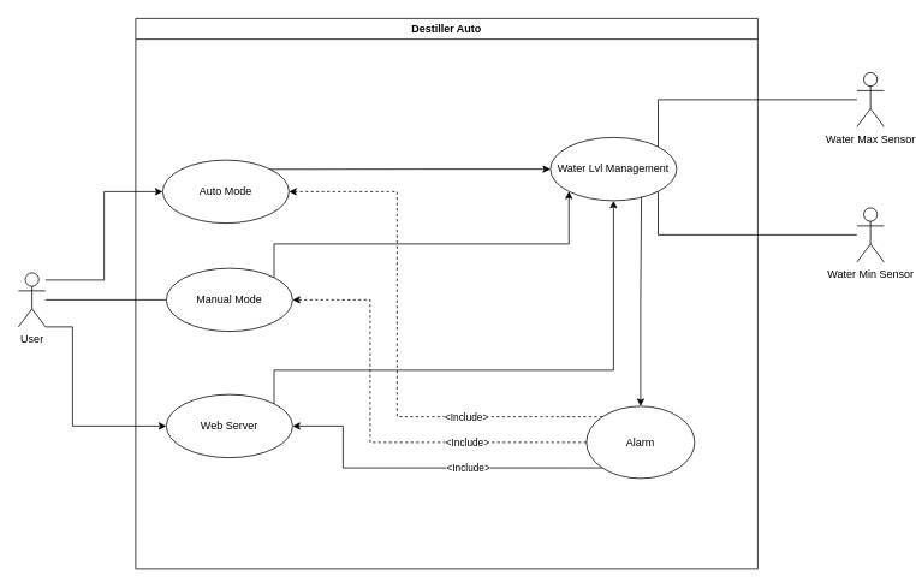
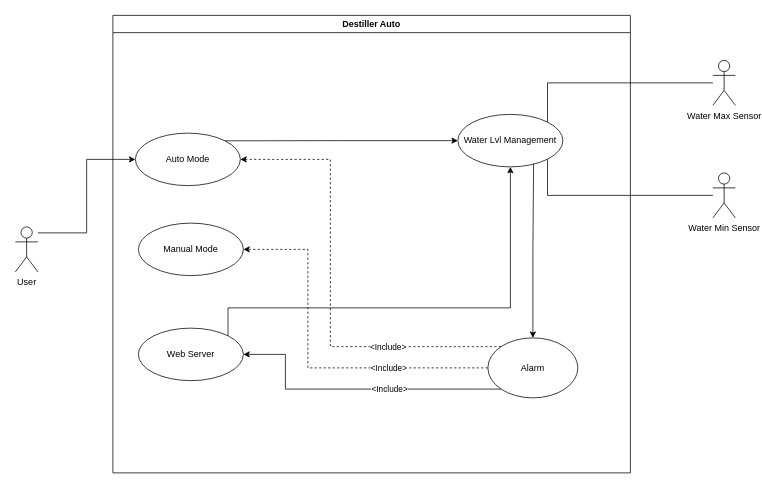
- <mxCell id="11" style="edgeStyle=orthogonalEdgeStyle;rounded=0;orthogonalLoop=1;jettySize=auto;html=1;exitX=0;exitY=1;exitDx=0;exitDy=0;entryX=1;entryY=0;entryDx=0;entryDy=0;startArrow=classic;startFill=1;endArrow=none;endFill=0;" parent="2" source="13" target="7" edge="1"><mxGeometry relative="1" as="geometry"><Array as="points"><mxPoint x="481" y="250" /><mxPoint x="154" y="250" /></Array></mxGeometry></mxCell>
- <mxCell id="3" style="edgeStyle=orthogonalEdgeStyle;rounded=0;orthogonalLoop=1;jettySize=auto;html=1;entryX=0;entryY=0.5;entryDx=0;entryDy=0;endArrow=none;endFill=0;" parent="2" source="6" target="7" edge="1"><mxGeometry relative="1" as="geometry" /></mxCell>
- <mxCell id="5" style="edgeStyle=orthogonalEdgeStyle;rounded=0;orthogonalLoop=1;jettySize=auto;html=1;exitX=1;exitY=1;exitDx=0;exitDy=0;exitPerimeter=0;entryX=0;entryY=0.5;entryDx=0;entryDy=0;" parent="2" source="6" target="8" edge="1"><mxGeometry relative="1" as="geometry"><Array as="points"><mxPoint x="-70" y="342" /><mxPoint x="-70" y="452" /></Array></mxGeometry></mxCell>
